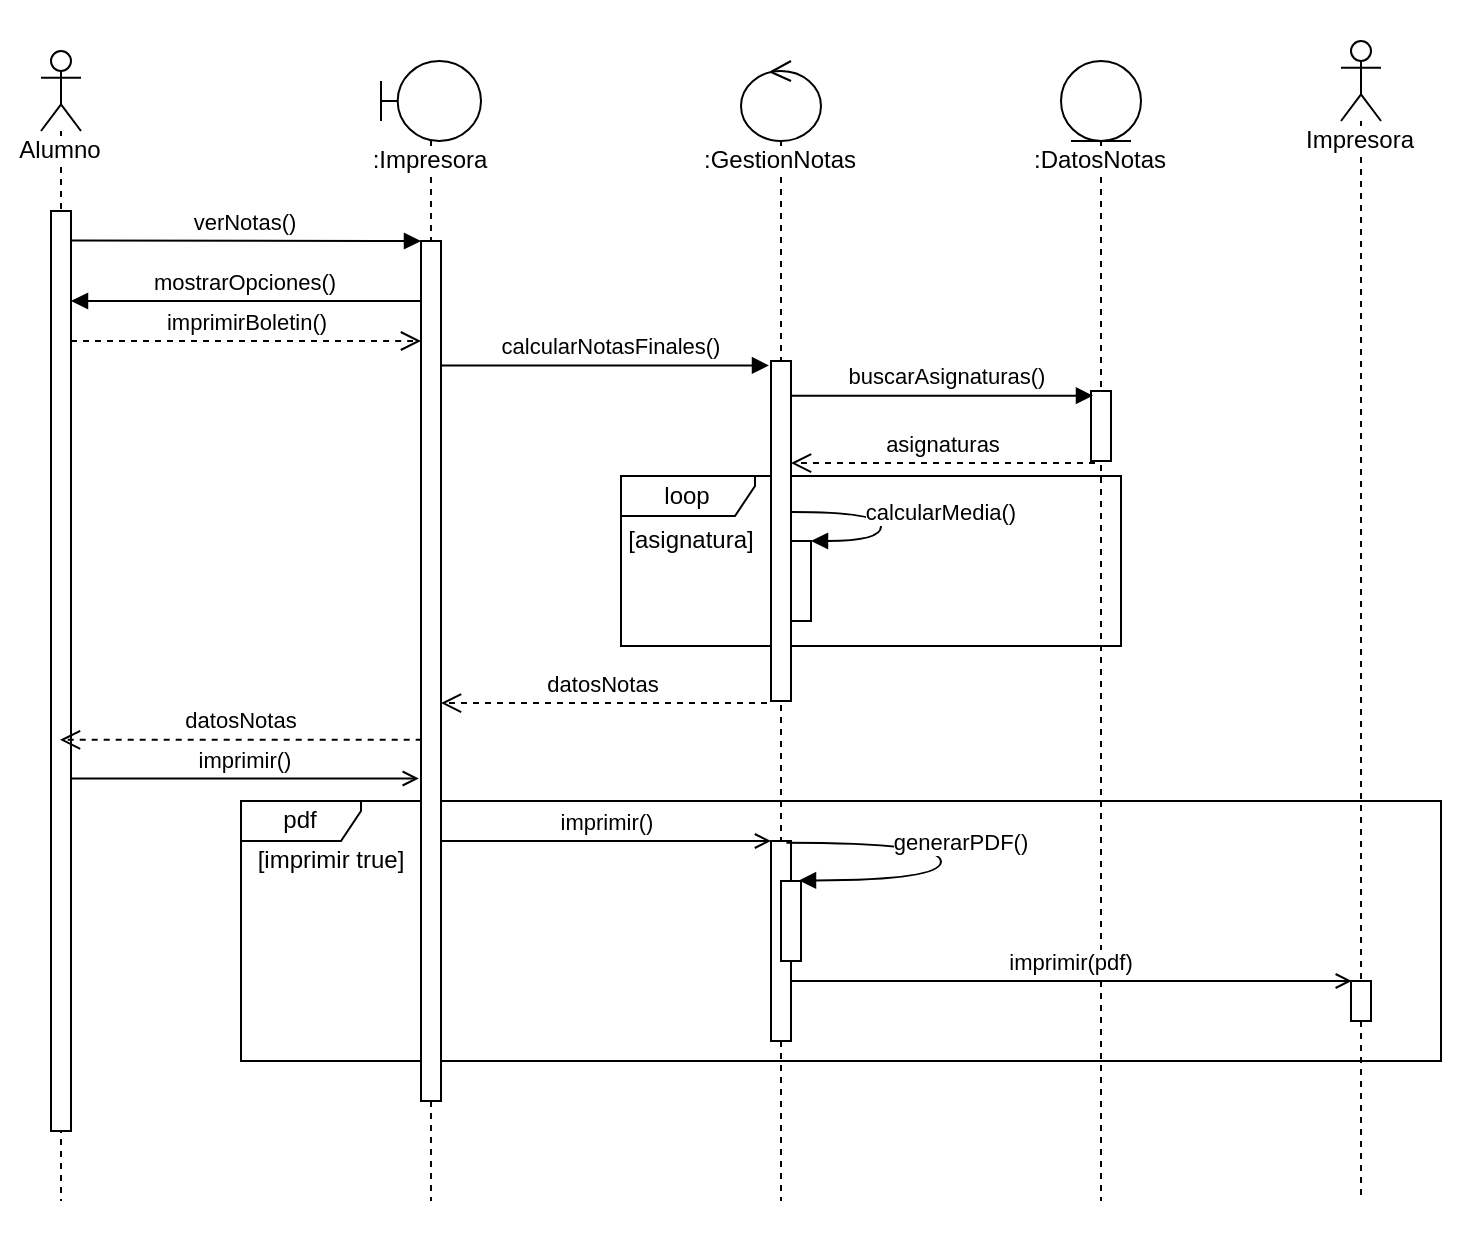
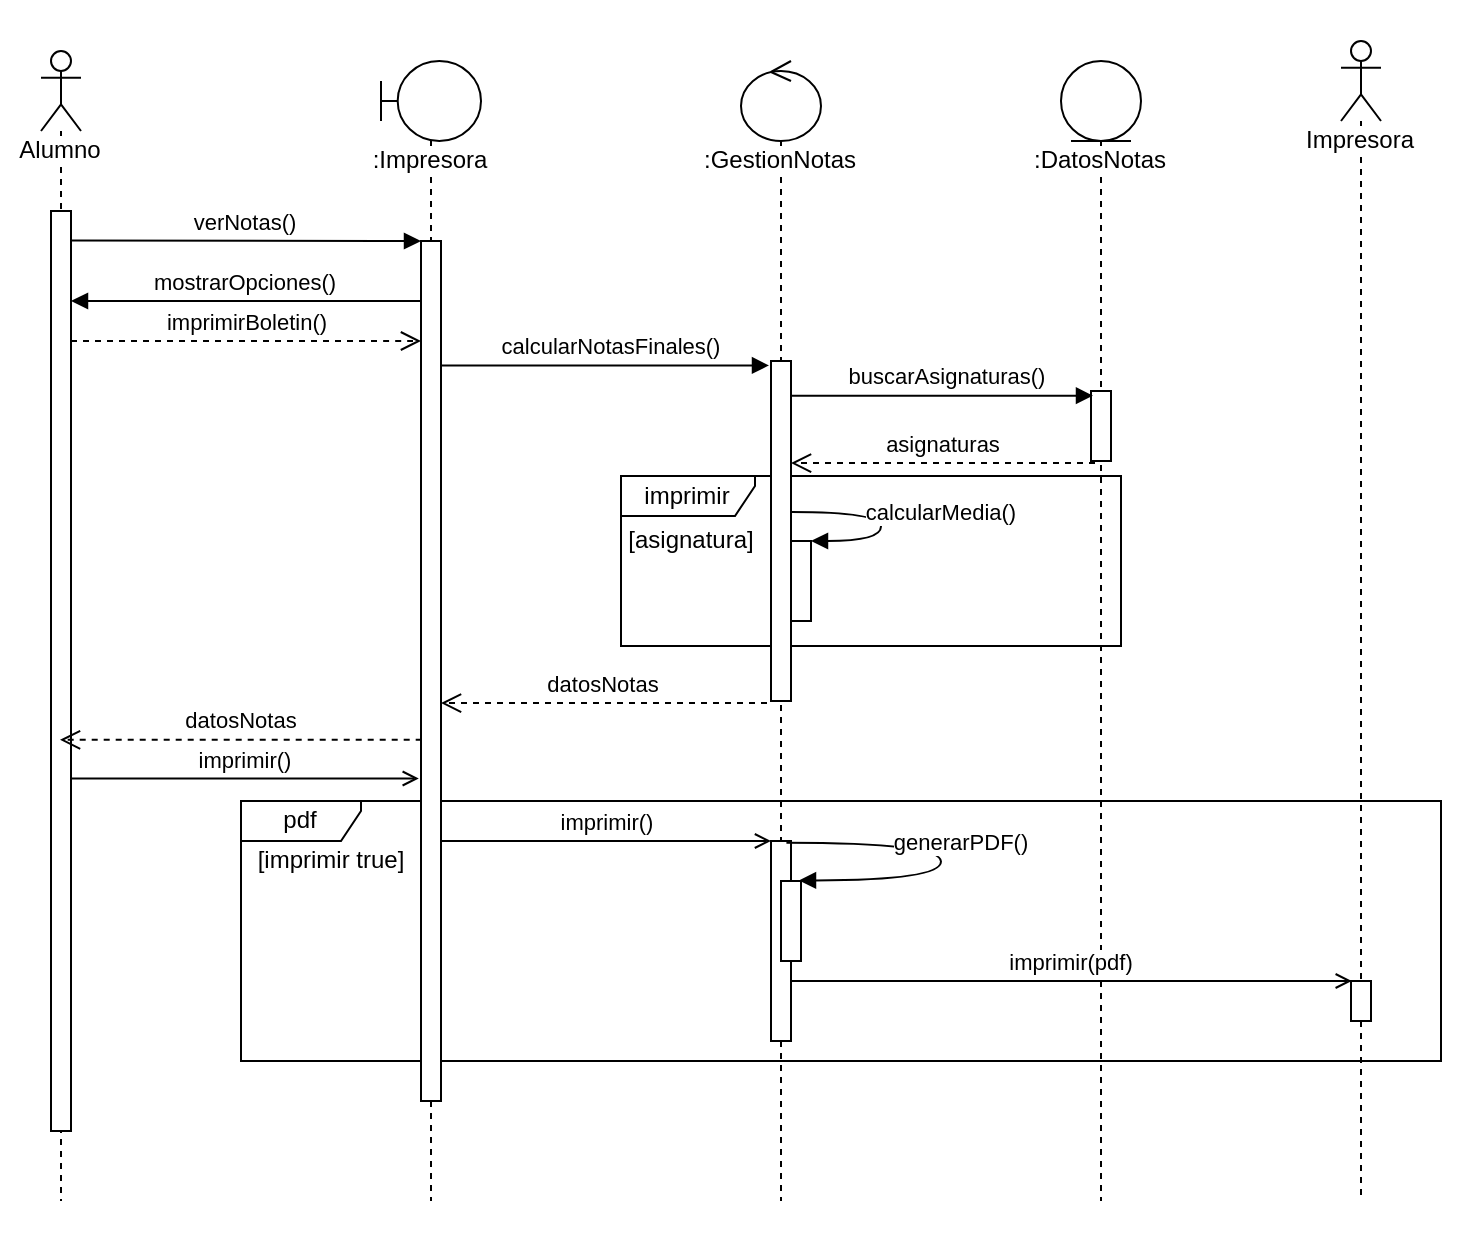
- <mxCell id="3" value="loop" style="shape=umlFrame;whiteSpace=wrap;html=1;width=67;height=20;" parent="1" vertex="1"><mxGeometry x="310" y="237.5" width="250" height="85" as="geometry" /></mxCell>
+ <mxCell id="3" value="imprimir" style="shape=umlFrame;whiteSpace=wrap;html=1;width=67;height=20;" parent="1" vertex="1"><mxGeometry x="310" y="237.5" width="250" height="85" as="geometry" /></mxCell>
